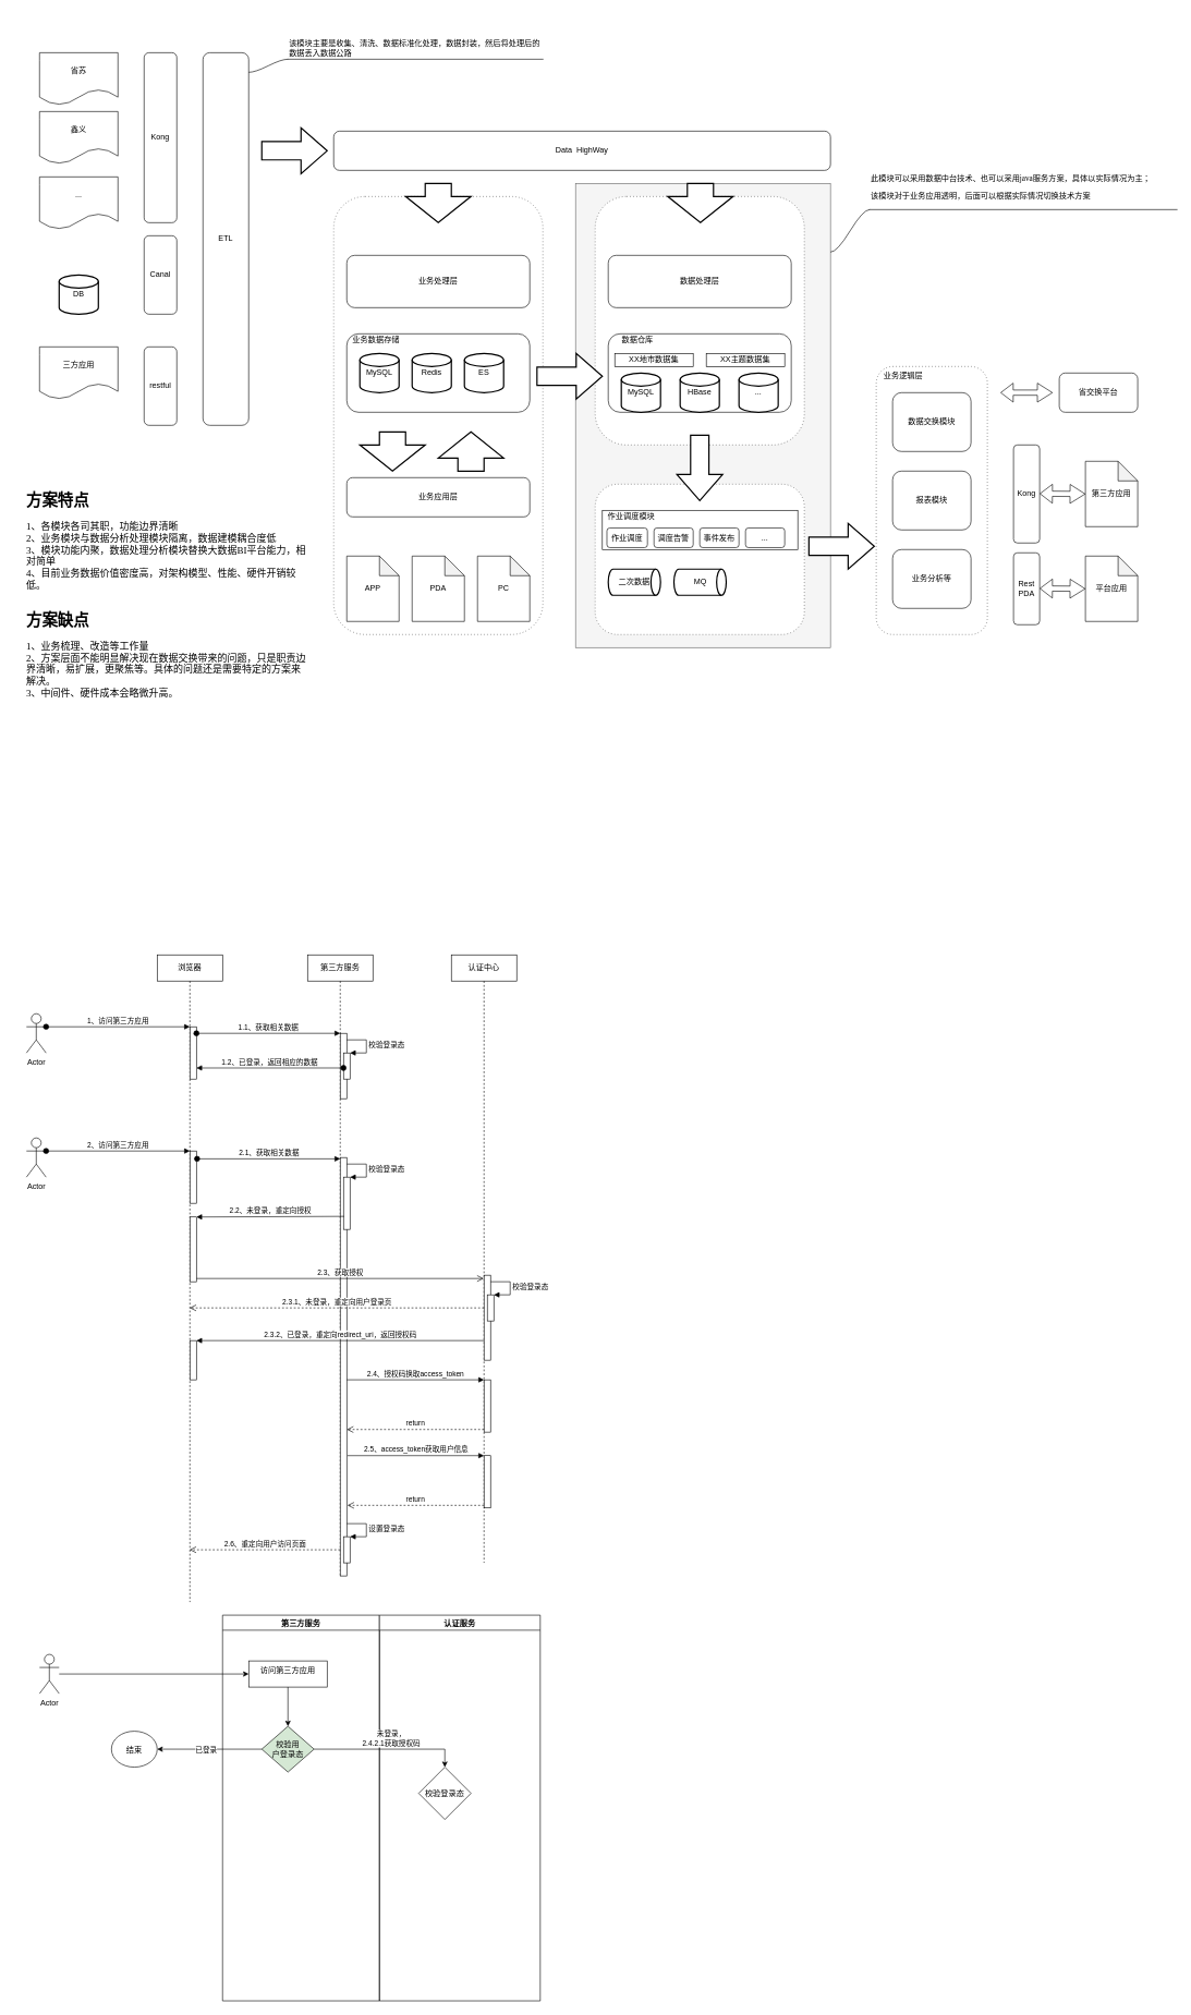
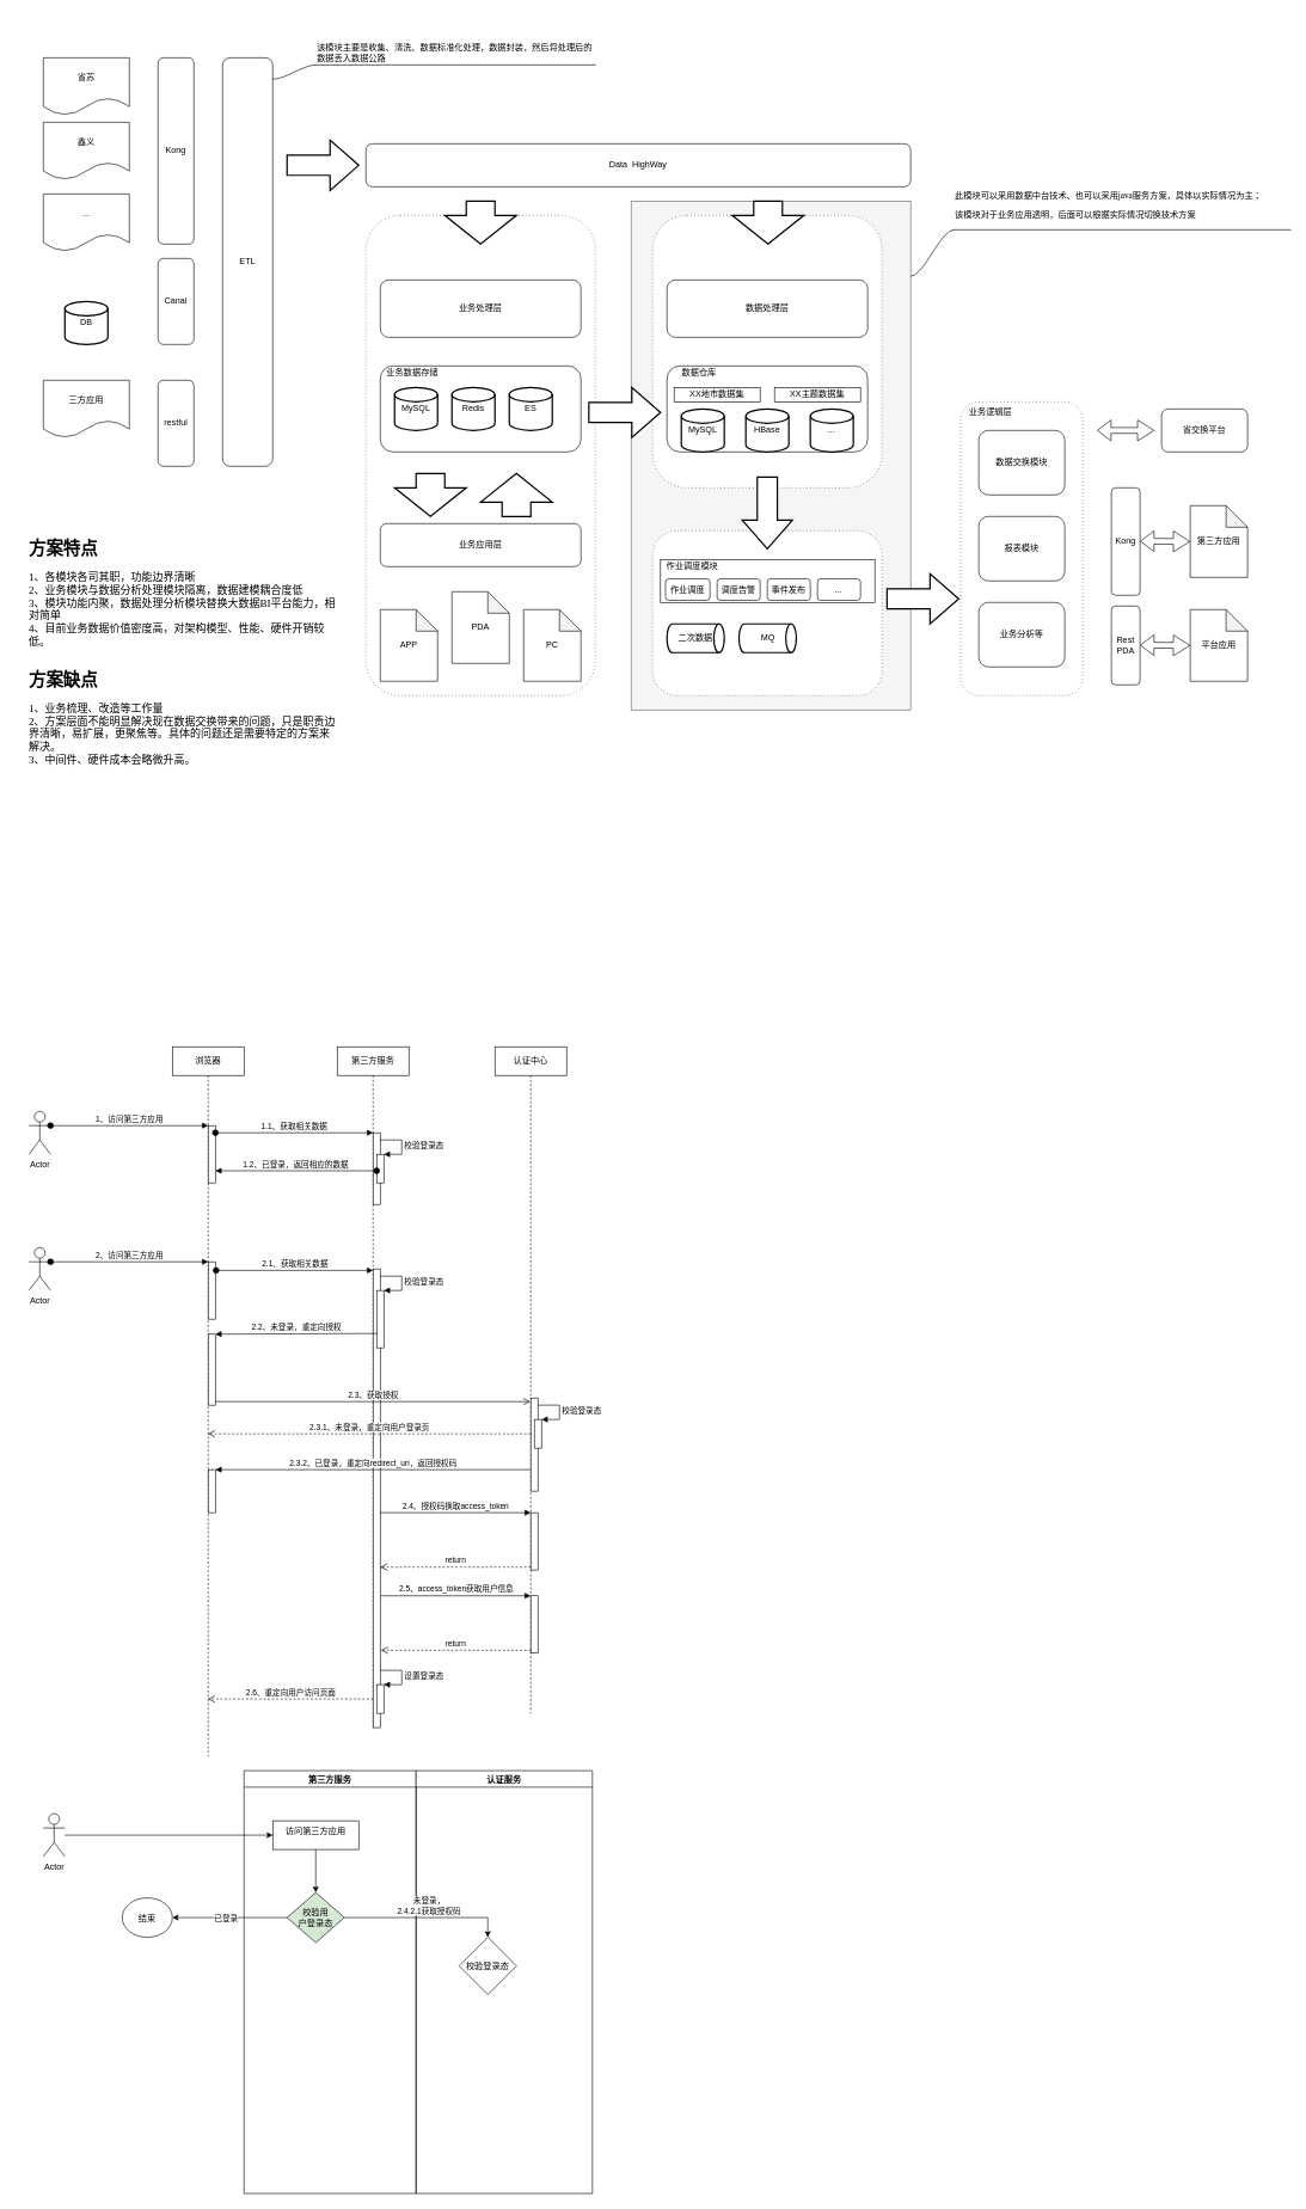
- <mxCell id="24" value="PDA" style="shape=note;whiteSpace=wrap;html=1;backgroundOutline=1;darkOpacity=0.05;" parent="1" vertex="1"><mxGeometry x="630" y="850" width="80" height="100" as="geometry" /></mxCell>
+ <mxCell id="24" value="PDA" style="shape=note;whiteSpace=wrap;html=1;backgroundOutline=1;darkOpacity=0.05;" parent="1" vertex="1"><mxGeometry x="630" y="825" width="80" height="100" as="geometry" /></mxCell>
